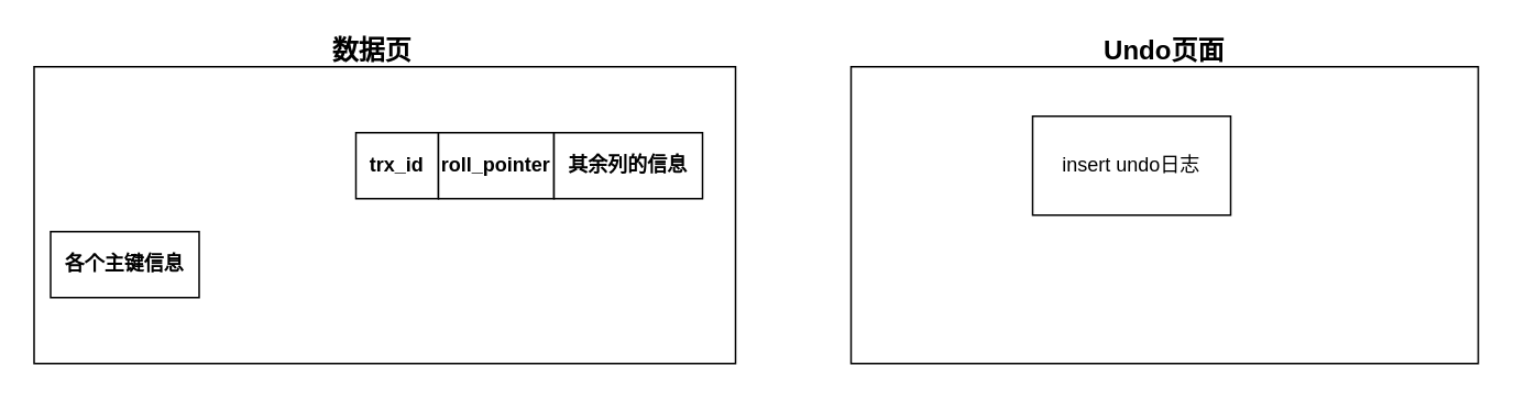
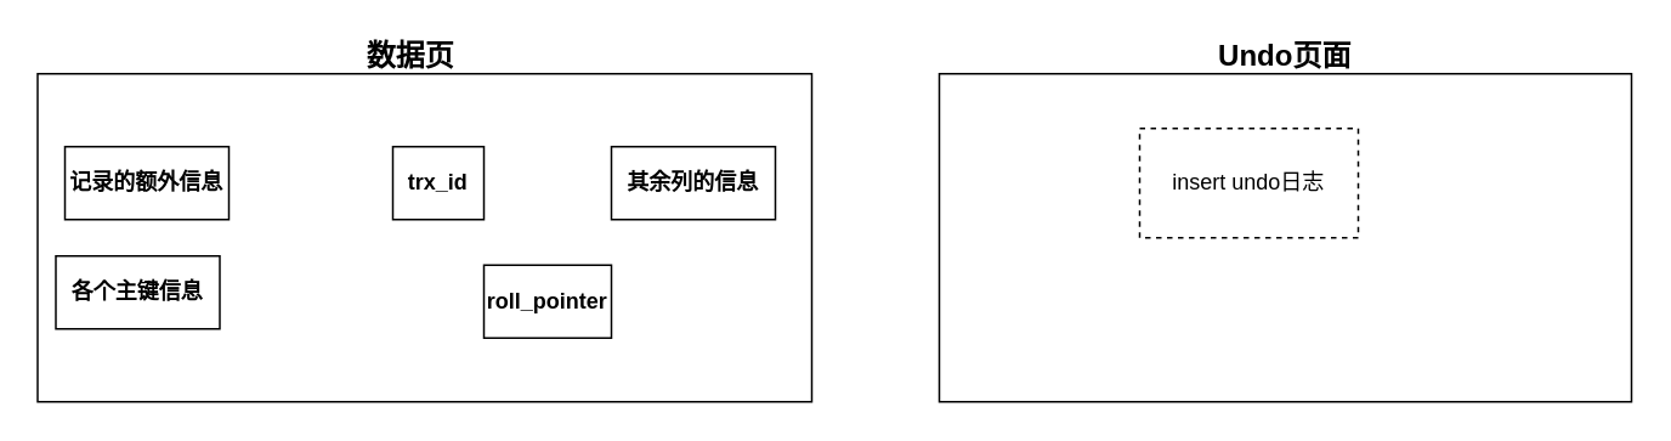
+ <mxCell id="6" value="&lt;b&gt;记录的额外信息&lt;/b&gt;" style="rounded=0;whiteSpace=wrap;html=1;" vertex="1" parent="1"><mxGeometry x="35" y="80" width="90" height="40" as="geometry" /></mxCell>
- <mxCell id="9" value="&lt;b&gt;roll_pointer&lt;/b&gt;" style="rounded=0;whiteSpace=wrap;html=1;" vertex="1" parent="1"><mxGeometry x="265" y="80" width="70" height="40" as="geometry" /></mxCell>
+ <mxCell id="9" value="&lt;b&gt;roll_pointer&lt;/b&gt;" style="rounded=0;whiteSpace=wrap;html=1;" vertex="1" parent="1"><mxGeometry x="265" y="145" width="70" height="40" as="geometry" /></mxCell>
- <mxCell id="11" value="insert undo日志" style="rounded=0;whiteSpace=wrap;html=1;" vertex="1" parent="1"><mxGeometry x="625" y="70" width="120" height="60" as="geometry" /></mxCell>
+ <mxCell id="11" value="insert undo日志" style="rounded=0;whiteSpace=wrap;html=1;dashed=1;" vertex="1" parent="1"><mxGeometry x="625" y="70" width="120" height="60" as="geometry" /></mxCell>
